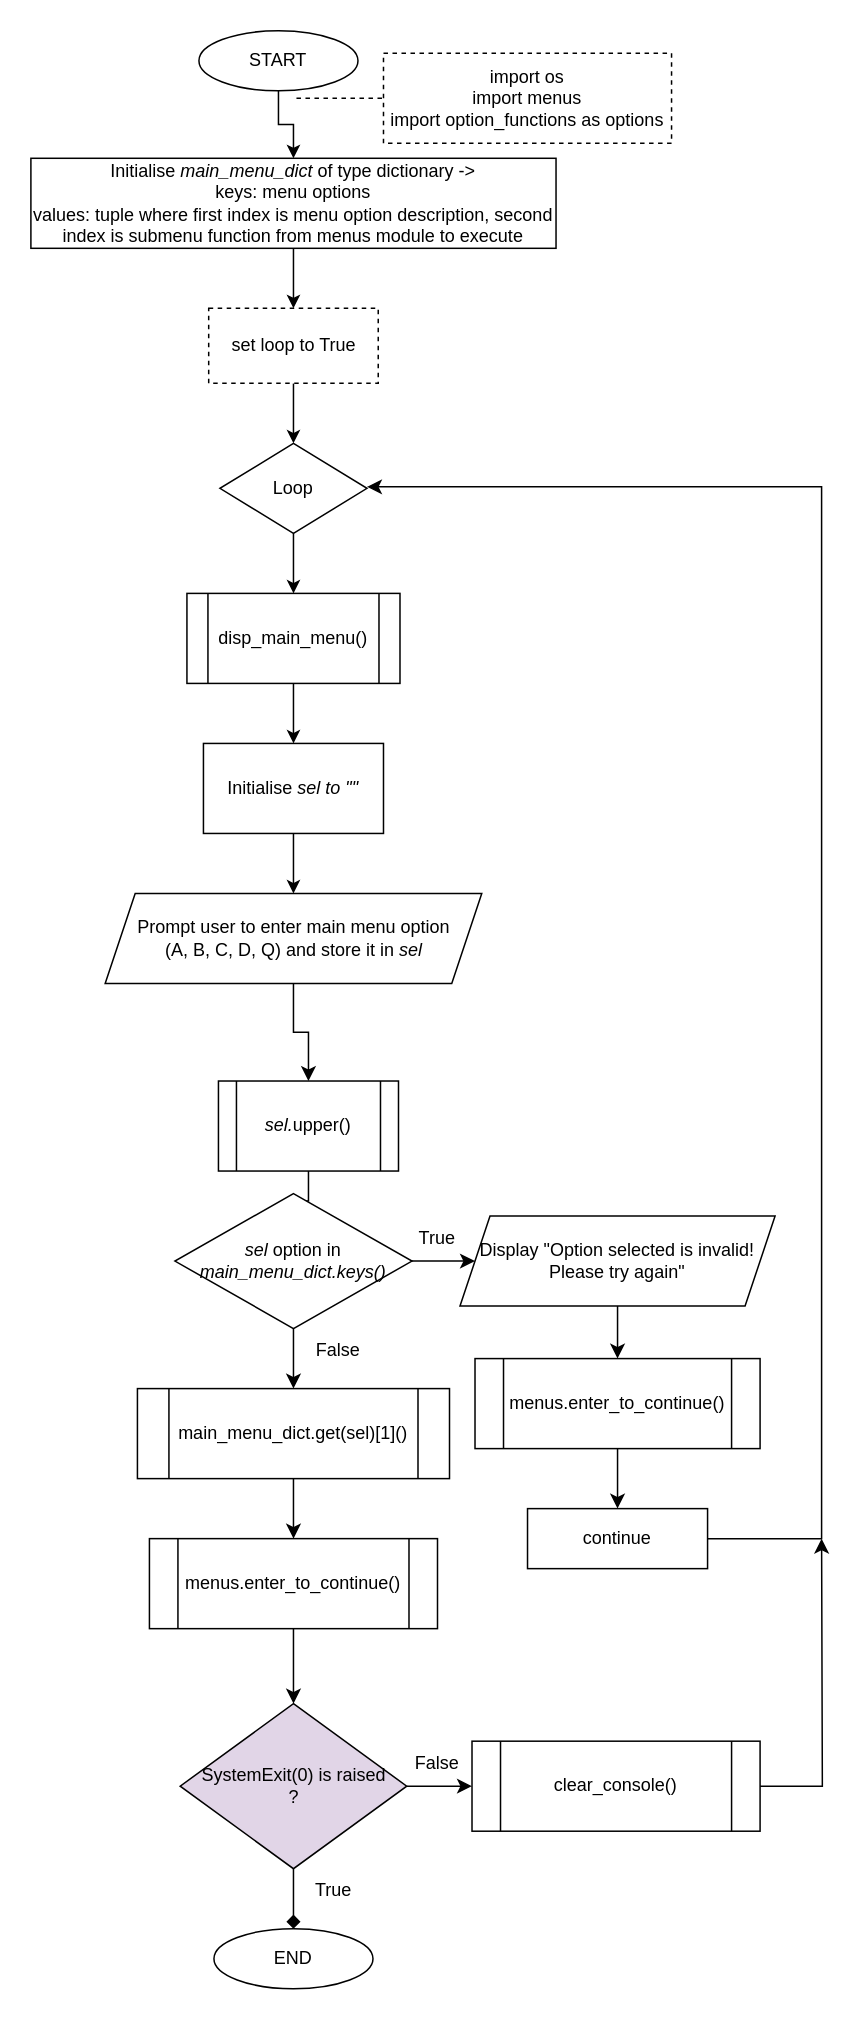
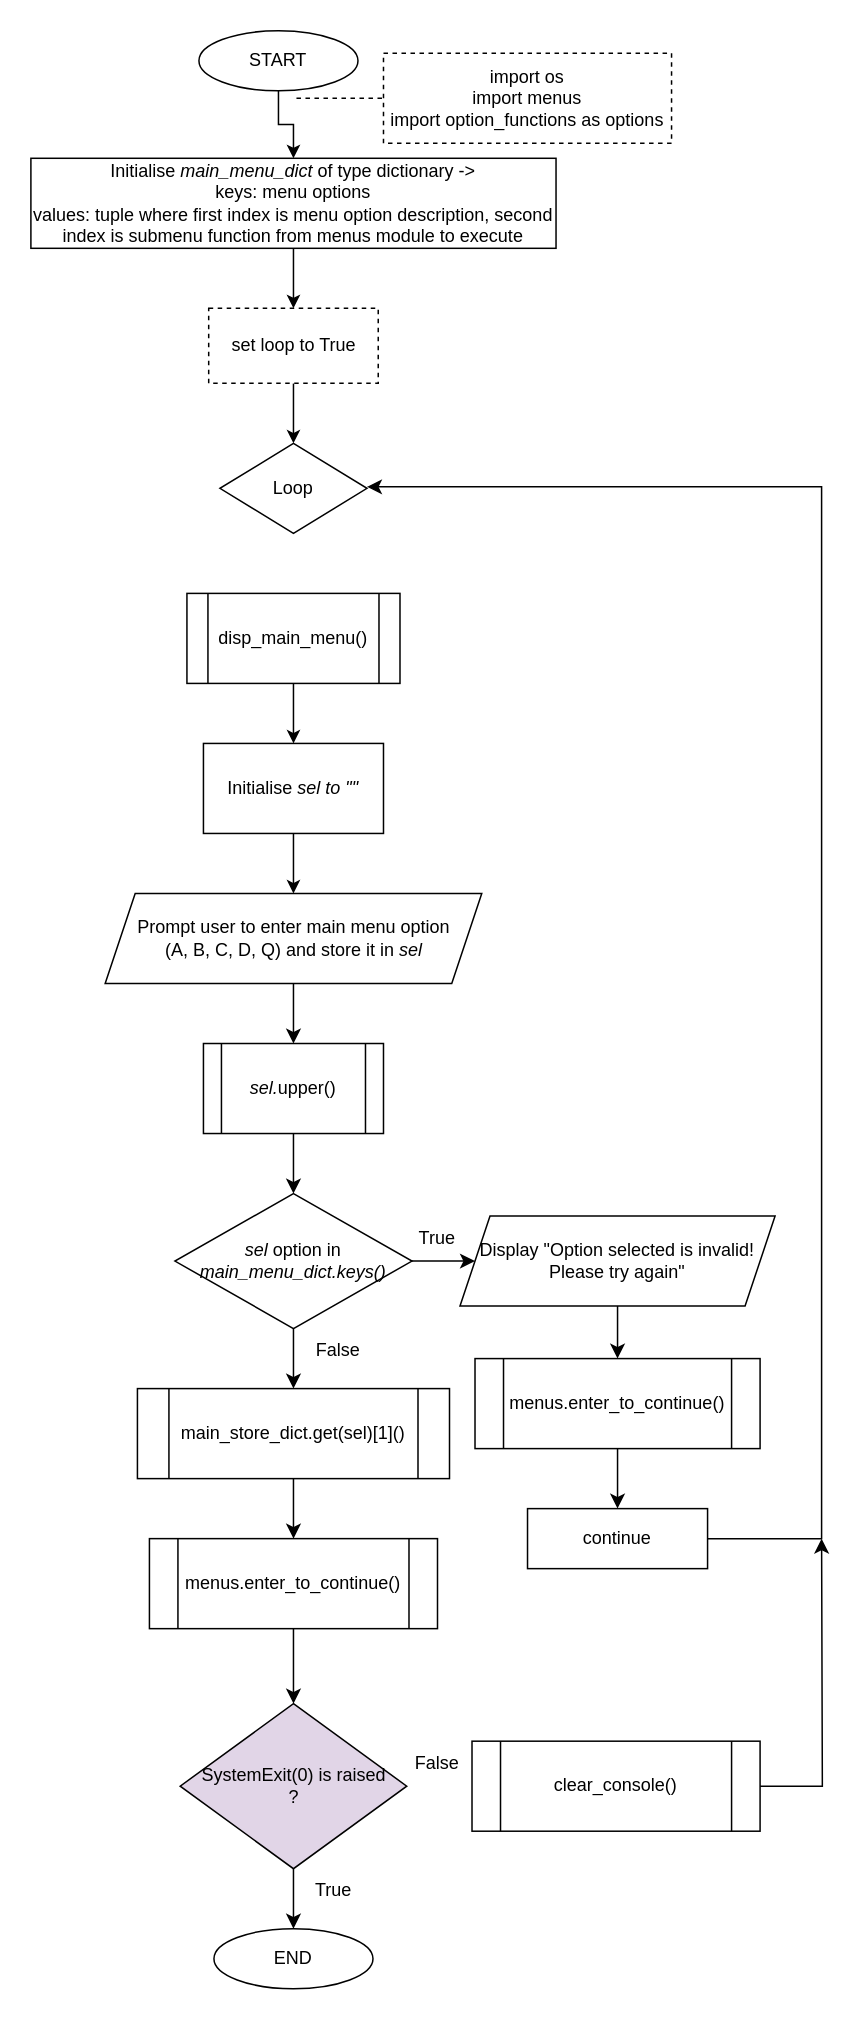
- <mxCell id="8" value="" style="edgeStyle=orthogonalEdgeStyle;rounded=0;orthogonalLoop=1;jettySize=auto;html=1;" edge="1" parent="1" source="9" target="11"><mxGeometry relative="1" as="geometry" /></mxCell>
- <mxCell id="19" value="&lt;i&gt;sel.&lt;/i&gt;upper()" style="shape=process;whiteSpace=wrap;html=1;backgroundOutline=1;rounded=0;glass=0;sketch=0;fontSize=12;" vertex="1" parent="1"><mxGeometry x="145" y="720" width="120" height="60" as="geometry" /></mxCell>
+ <mxCell id="19" value="&lt;i&gt;sel.&lt;/i&gt;upper()" style="shape=process;whiteSpace=wrap;html=1;backgroundOutline=1;rounded=0;glass=0;sketch=0;fontSize=12;" vertex="1" parent="1"><mxGeometry x="135" y="695" width="120" height="60" as="geometry" /></mxCell>
- <mxCell id="30" value="main_menu_dict.get(sel)[1]()" style="shape=process;whiteSpace=wrap;html=1;backgroundOutline=1;rounded=0;glass=0;sketch=0;" vertex="1" parent="1"><mxGeometry x="91" y="925" width="208" height="60" as="geometry" /></mxCell>
+ <mxCell id="30" value="main_store_dict.get(sel)[1]()" style="shape=process;whiteSpace=wrap;html=1;backgroundOutline=1;rounded=0;glass=0;sketch=0;" vertex="1" parent="1"><mxGeometry x="91" y="925" width="208" height="60" as="geometry" /></mxCell>
- <mxCell id="39" value="" style="endArrow=classic;html=1;rounded=0;strokeColor=default;fontSize=12;endSize=7;entryX=0;entryY=0.5;entryDx=0;entryDy=0;exitX=1;exitY=0.5;exitDx=0;exitDy=0;" edge="1" parent="1" source="38" target="35"><mxGeometry width="50" height="50" relative="1" as="geometry"><mxPoint x="195" y="1134" as="sourcePoint" /><mxPoint x="227" y="1055" as="targetPoint" /></mxGeometry></mxCell>
- <mxCell id="37" value="" style="edgeStyle=orthogonalEdgeStyle;rounded=0;orthogonalLoop=1;jettySize=auto;html=1;strokeColor=default;fontSize=12;endArrow=diamond;endFill=1;endSize=7;" edge="1" parent="1" source="38" target="40"><mxGeometry relative="1" as="geometry" /></mxCell>
+ <mxCell id="37" value="" style="edgeStyle=orthogonalEdgeStyle;rounded=0;orthogonalLoop=1;jettySize=auto;html=1;strokeColor=default;fontSize=12;endArrow=classic;endFill=1;endSize=7;" edge="1" parent="1" source="38" target="40"><mxGeometry relative="1" as="geometry" /></mxCell>
